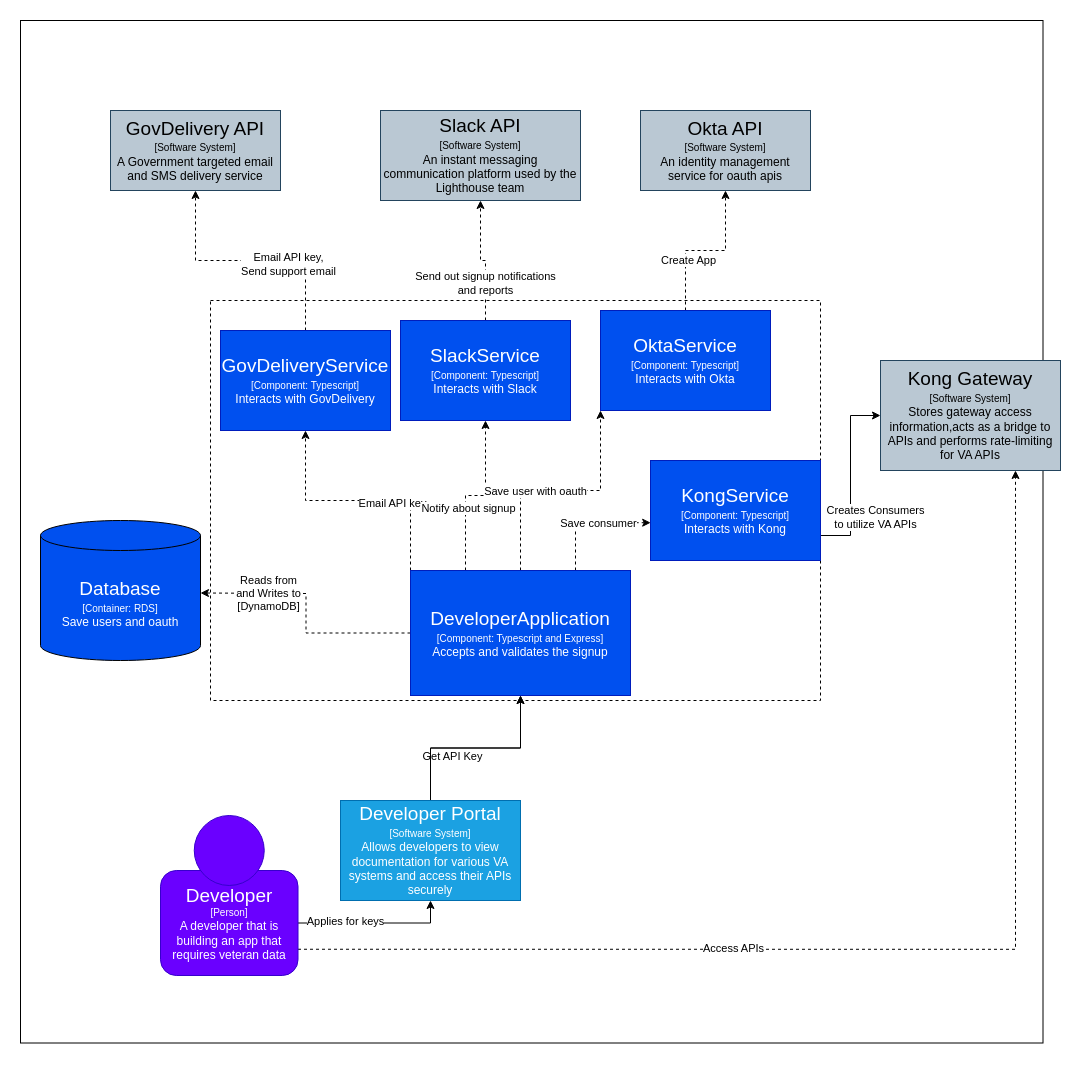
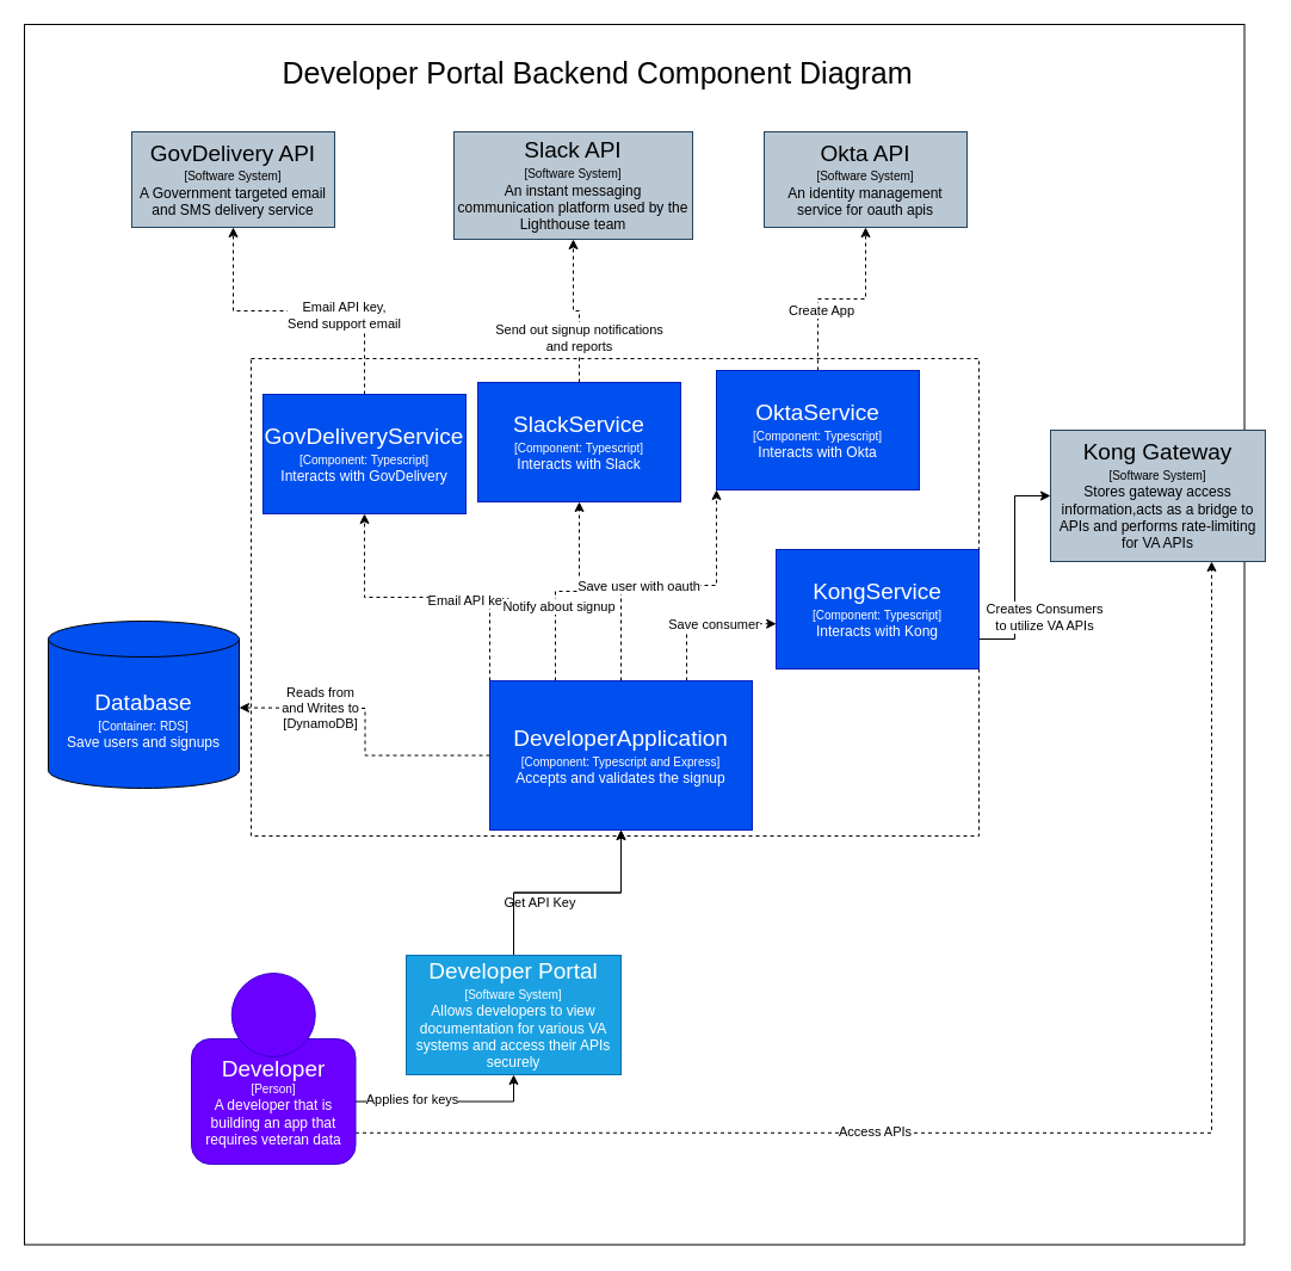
+ <mxCell id="20" value="&lt;font style=&quot;font-size: 25px&quot;&gt;Developer Portal Backend Component Diagram&lt;/font&gt;" style="text;html=1;align=center;verticalAlign=middle;resizable=0;points=[];autosize=1;" parent="1" vertex="1"><mxGeometry x="230" y="50" width="540" height="20" as="geometry" /></mxCell>
- <mxCell id="42" value="&lt;div&gt;&lt;font style=&quot;font-size: 19px&quot; color=&quot;#FFFFFF&quot;&gt;Database&lt;br&gt;&lt;/font&gt;&lt;/div&gt;&lt;div&gt;&lt;font style=&quot;font-size: 10px&quot; color=&quot;#FFFFFF&quot;&gt;[Container: RDS]&lt;/font&gt;&lt;/div&gt;&lt;div&gt;&lt;font color=&quot;#FFFFFF&quot;&gt;Save users and oauth&lt;font style=&quot;font-size: 10px&quot;&gt;&lt;br&gt;&lt;/font&gt;&lt;/font&gt;&lt;/div&gt;" style="shape=cylinder3;whiteSpace=wrap;html=1;boundedLbl=1;backgroundOutline=1;size=15;fillColor=#0050EF;" vertex="1" parent="1"><mxGeometry x="40" y="520" width="160" height="140" as="geometry" /></mxCell>
+ <mxCell id="42" value="&lt;div&gt;&lt;font style=&quot;font-size: 19px&quot; color=&quot;#FFFFFF&quot;&gt;Database&lt;br&gt;&lt;/font&gt;&lt;/div&gt;&lt;div&gt;&lt;font style=&quot;font-size: 10px&quot; color=&quot;#FFFFFF&quot;&gt;[Container: RDS]&lt;/font&gt;&lt;/div&gt;&lt;div&gt;&lt;font color=&quot;#FFFFFF&quot;&gt;Save users and signups&lt;font style=&quot;font-size: 10px&quot;&gt;&lt;br&gt;&lt;/font&gt;&lt;/font&gt;&lt;/div&gt;" style="shape=cylinder3;whiteSpace=wrap;html=1;boundedLbl=1;backgroundOutline=1;size=15;fillColor=#0050EF;" vertex="1" parent="1"><mxGeometry x="40" y="520" width="160" height="140" as="geometry" /></mxCell>
